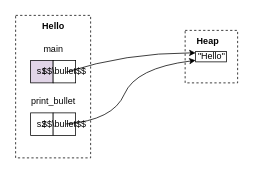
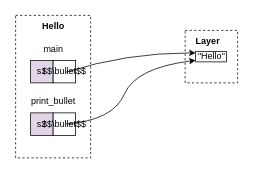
- <mxCell id="3" value="&lt;b&gt;Heap&lt;/b&gt;" style="text;html=1;align=center;verticalAlign=middle;resizable=0;points=[];autosize=1;strokeColor=none;fillColor=none;" vertex="1" parent="1"><mxGeometry x="250.5" y="40" width="50" height="30" as="geometry" /></mxCell>
+ <mxCell id="3" value="&lt;b&gt;Layer&lt;/b&gt;" style="text;html=1;align=center;verticalAlign=middle;resizable=0;points=[];autosize=1;strokeColor=none;fillColor=none;" vertex="1" parent="1"><mxGeometry x="250.5" y="40" width="50" height="30" as="geometry" /></mxCell>
- <mxCell id="13" value="s2" style="rounded=0;whiteSpace=wrap;html=1;" vertex="1" parent="6"><mxGeometry x="40" y="150" width="30" height="30" as="geometry" /></mxCell>
+ <mxCell id="13" value="s2" style="rounded=0;whiteSpace=wrap;html=1;fillColor=#e1d5e7;" vertex="1" parent="6"><mxGeometry x="40" y="150" width="30" height="30" as="geometry" /></mxCell>
